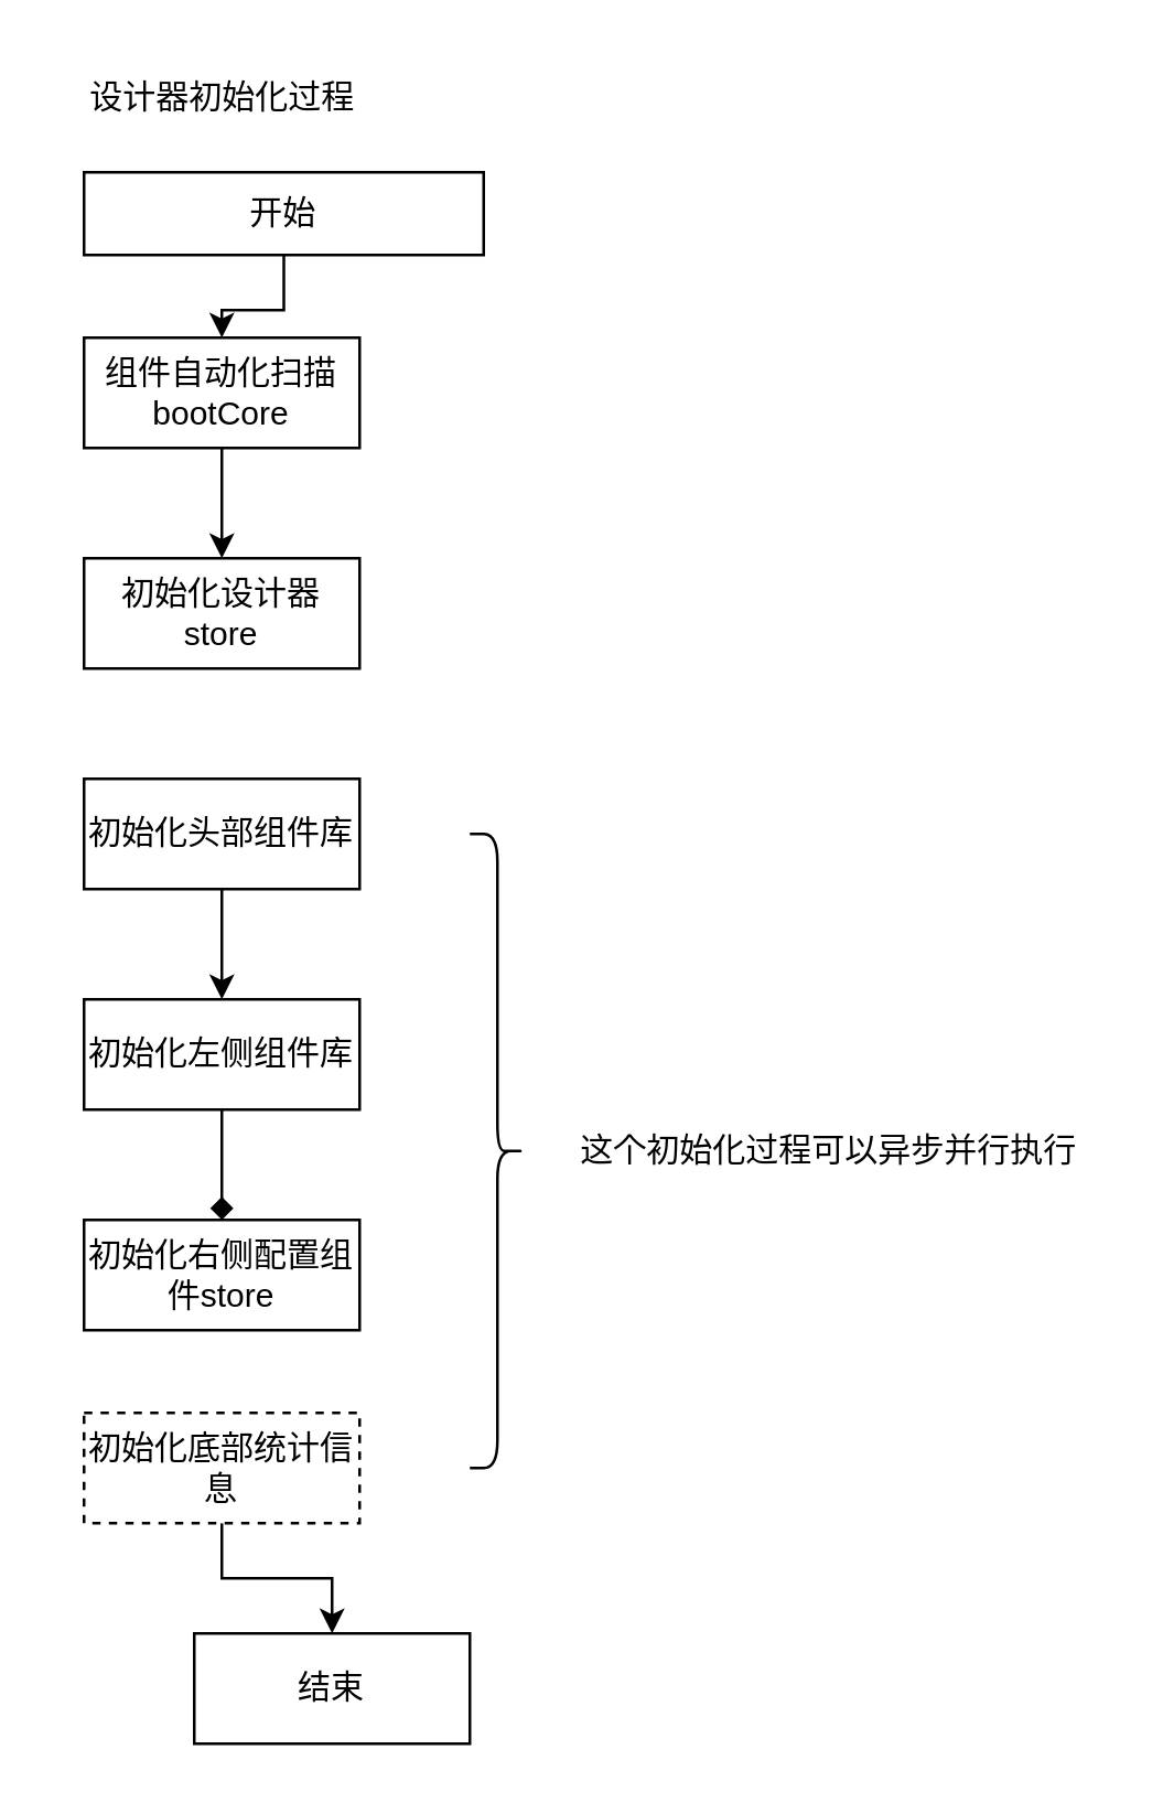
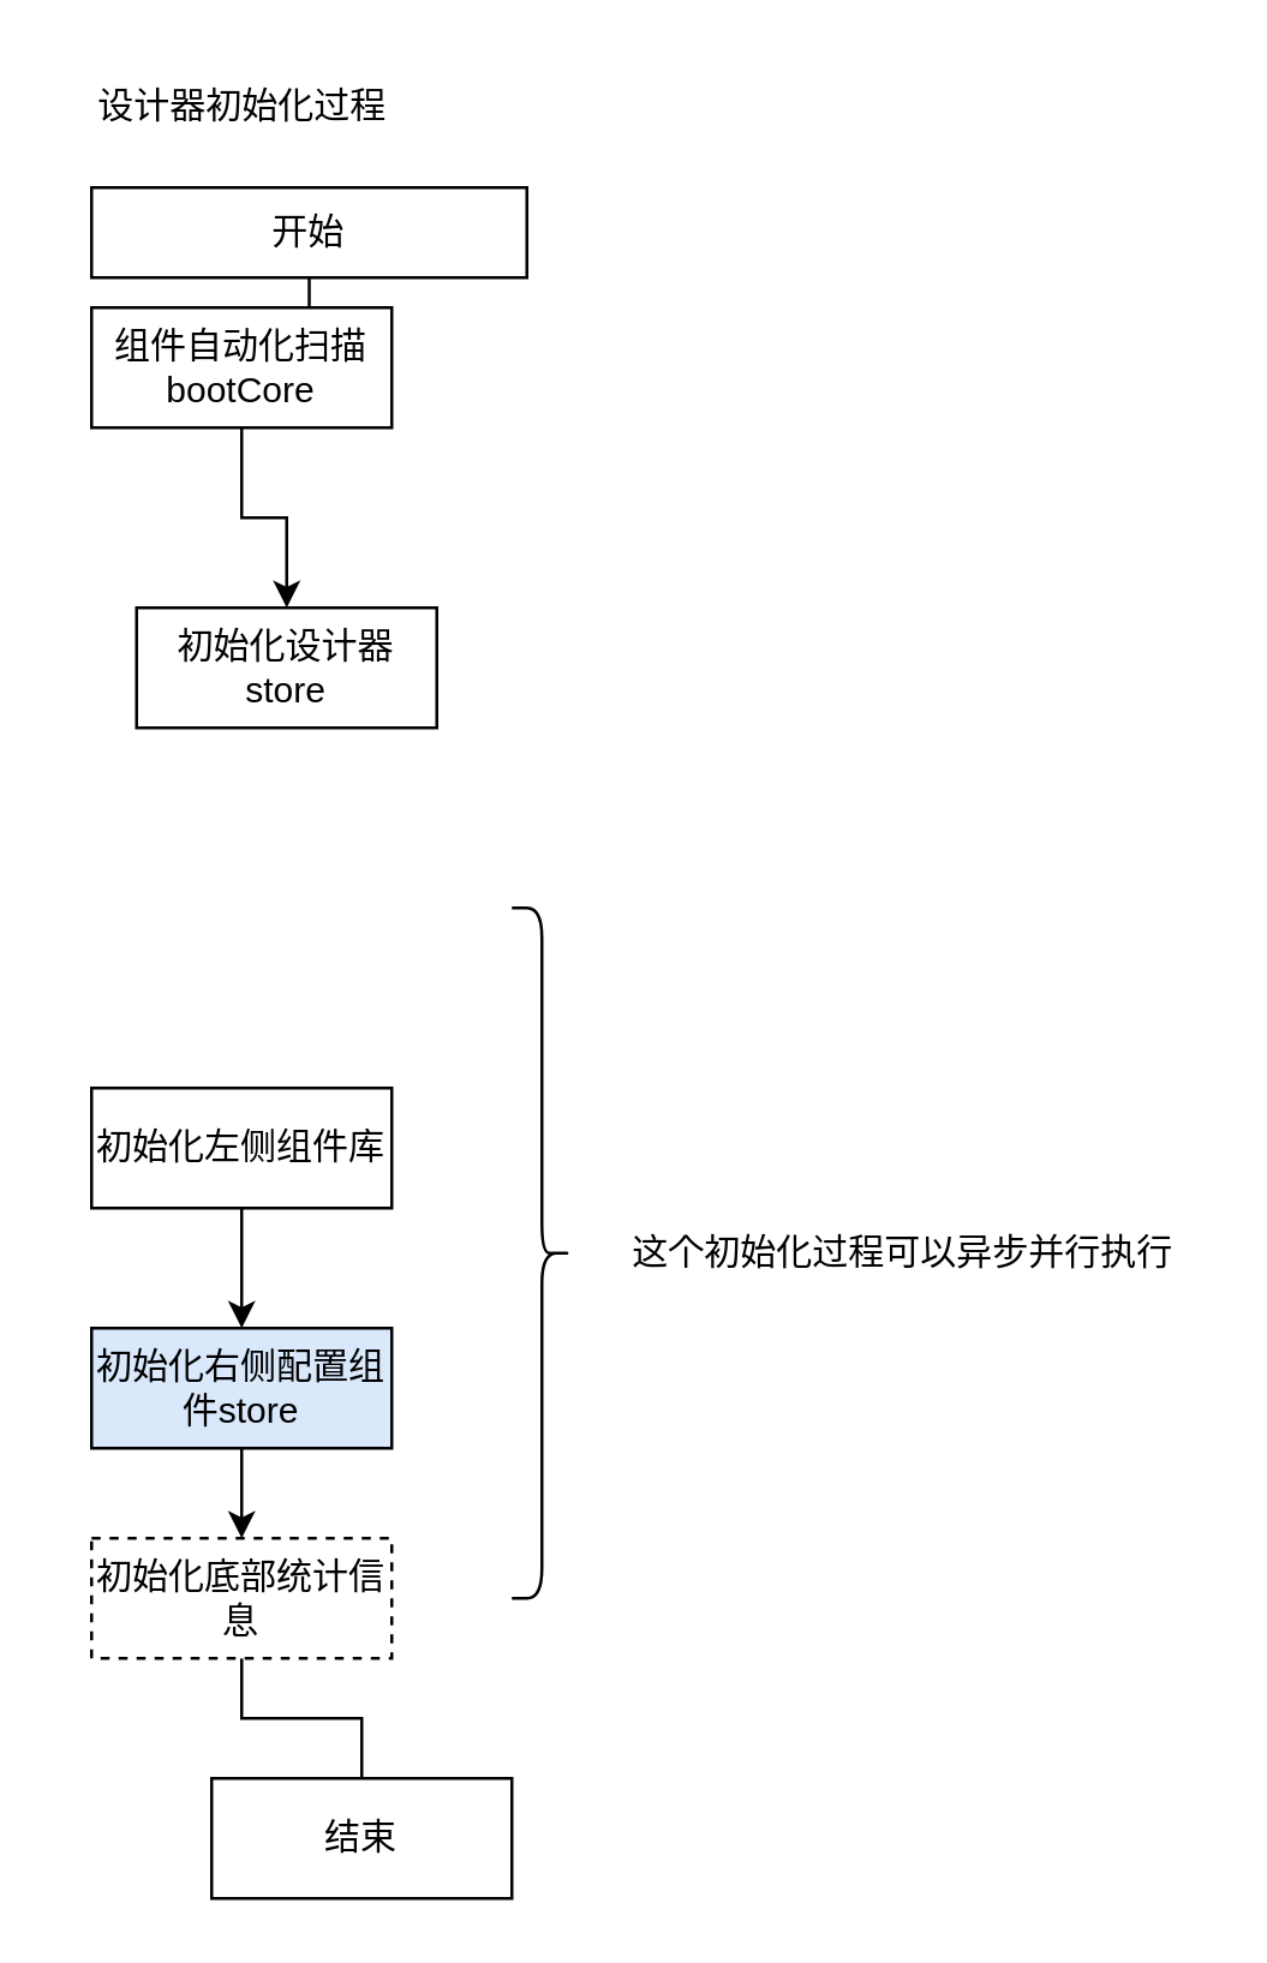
- <mxCell id="6" value="组件自动化扫描bootCore" style="whiteSpace=wrap;html=1;" vertex="1" parent="1"><mxGeometry x="30" y="122" width="100" height="40" as="geometry" /></mxCell>
+ <mxCell id="6" value="组件自动化扫描bootCore" style="whiteSpace=wrap;html=1;" vertex="1" parent="1"><mxGeometry x="30" y="102" width="100" height="40" as="geometry" /></mxCell>
- <mxCell id="7" value="初始化设计器store" style="whiteSpace=wrap;html=1;" vertex="1" parent="1"><mxGeometry x="30" y="202" width="100" height="40" as="geometry" /></mxCell>
+ <mxCell id="7" value="初始化设计器store" style="whiteSpace=wrap;html=1;" vertex="1" parent="1"><mxGeometry x="45" y="202" width="100" height="40" as="geometry" /></mxCell>
- <mxCell id="13" value="初始化头部组件库" style="whiteSpace=wrap;html=1;" vertex="1" parent="1"><mxGeometry x="30" y="282" width="100" height="40" as="geometry" /></mxCell>
- <mxCell id="12" value="" style="edgeStyle=orthogonalEdgeStyle;rounded=0;orthogonalLoop=1;jettySize=auto;html=1;" edge="1" parent="1" source="13" target="9"><mxGeometry relative="1" as="geometry" /></mxCell>
- <mxCell id="8" value="" style="edgeStyle=orthogonalEdgeStyle;rounded=0;orthogonalLoop=1;jettySize=auto;html=1;endArrow=diamond;" edge="1" parent="1" source="9" target="11"><mxGeometry relative="1" as="geometry" /></mxCell>
+ <mxCell id="8" value="" style="edgeStyle=orthogonalEdgeStyle;rounded=0;orthogonalLoop=1;jettySize=auto;html=1;" edge="1" parent="1" source="9" target="11"><mxGeometry relative="1" as="geometry" /></mxCell>
- <mxCell id="11" value="初始化右侧配置组件store" style="whiteSpace=wrap;html=1;" vertex="1" parent="1"><mxGeometry x="30" y="442" width="100" height="40" as="geometry" /></mxCell>
+ <mxCell id="11" value="初始化右侧配置组件store" style="whiteSpace=wrap;html=1;fillColor=#dae8fc;" vertex="1" parent="1"><mxGeometry x="30" y="442" width="100" height="40" as="geometry" /></mxCell>
+ <mxCell id="10" value="" style="edgeStyle=orthogonalEdgeStyle;rounded=0;orthogonalLoop=1;jettySize=auto;html=1;" edge="1" parent="1" source="11" target="15"><mxGeometry relative="1" as="geometry" /></mxCell>
- <mxCell id="14" value="" style="edgeStyle=orthogonalEdgeStyle;rounded=0;orthogonalLoop=1;jettySize=auto;html=1;" edge="1" parent="1" source="15" target="16"><mxGeometry relative="1" as="geometry" /></mxCell>
+ <mxCell id="14" value="" style="edgeStyle=orthogonalEdgeStyle;rounded=0;orthogonalLoop=1;jettySize=auto;html=1;endArrow=none;" edge="1" parent="1" source="15" target="16"><mxGeometry relative="1" as="geometry" /></mxCell>
